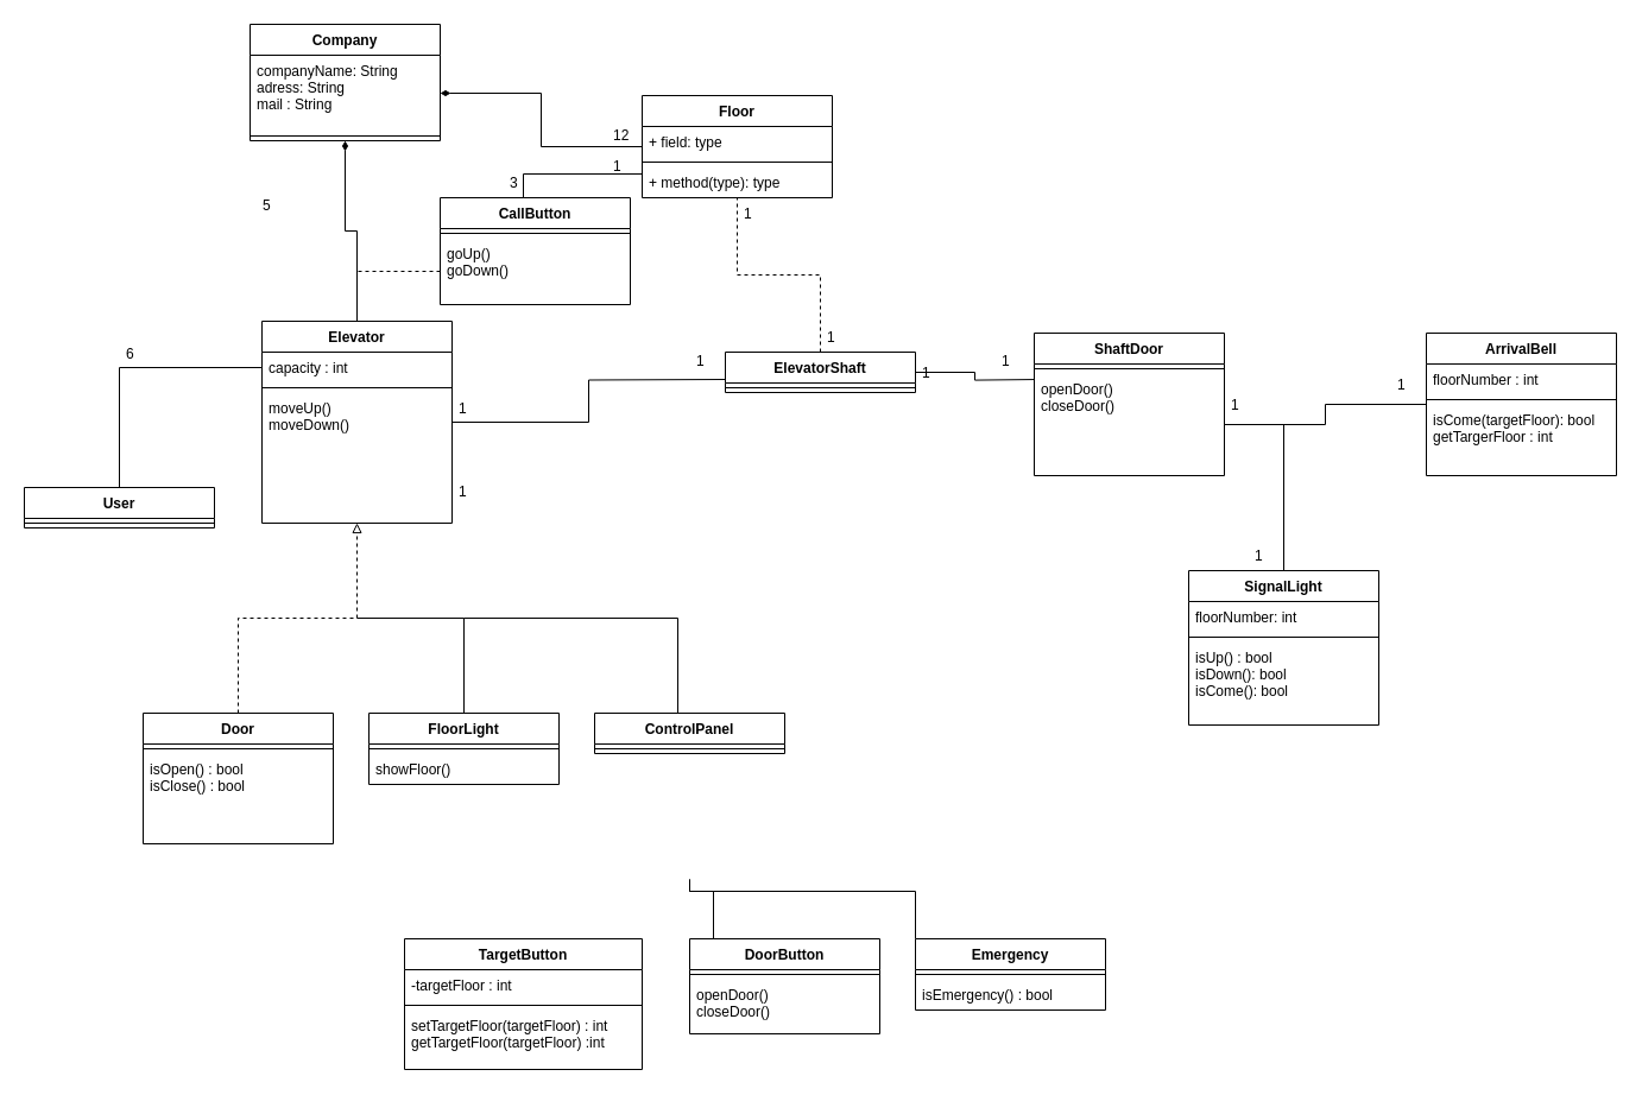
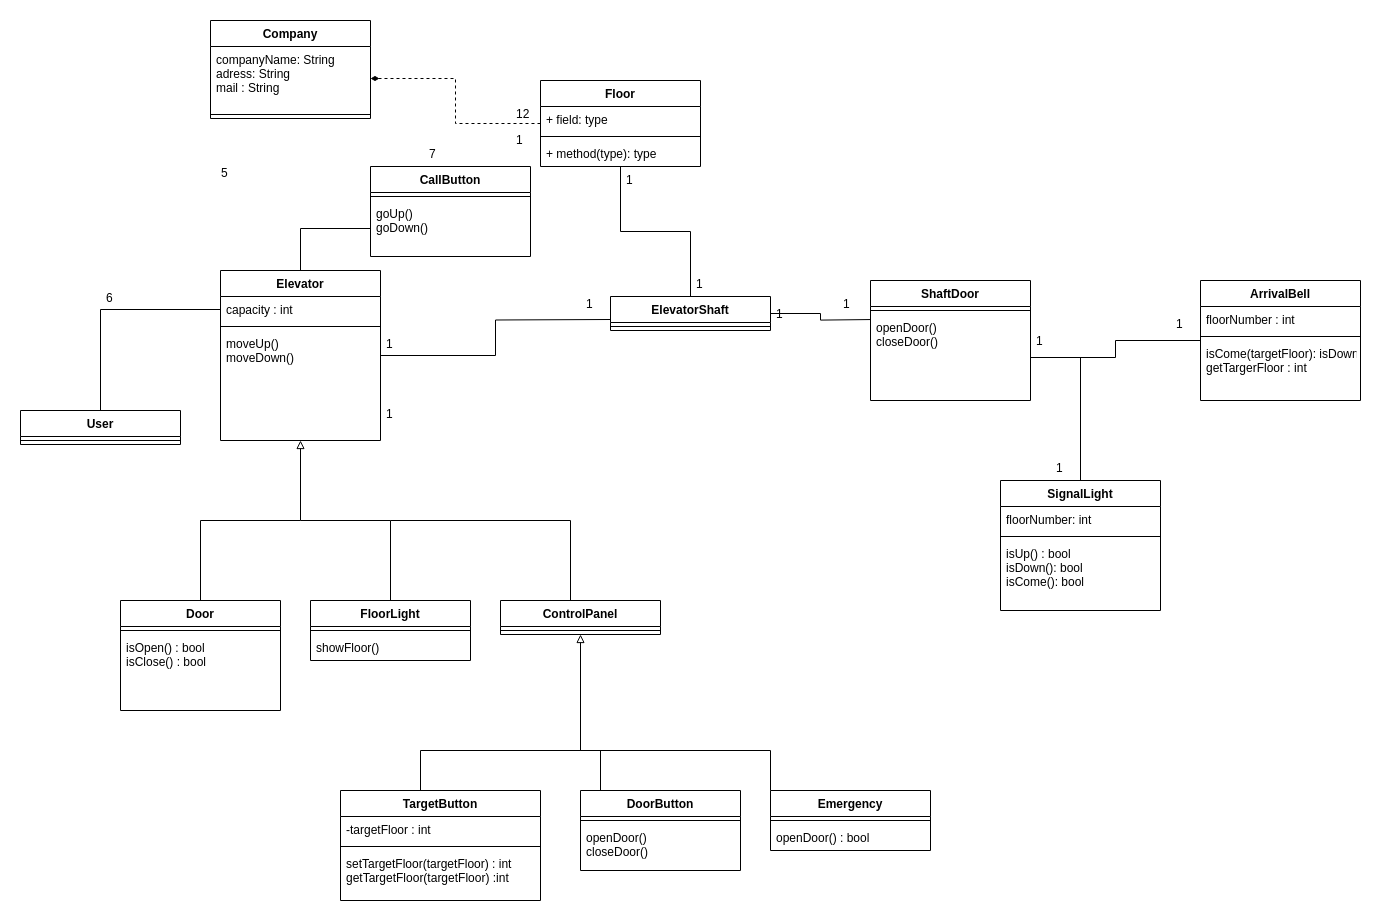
- <mxCell id="10" style="edgeStyle=orthogonalEdgeStyle;rounded=0;orthogonalLoop=1;jettySize=auto;html=1;entryX=0;entryY=0.5;entryDx=0;entryDy=0;endArrow=none;endFill=0;startArrow=diamondThin;startFill=1;" edge="1" parent="1" source="4" target="6"><mxGeometry relative="1" as="geometry" /></mxCell>
+ <mxCell id="10" style="edgeStyle=orthogonalEdgeStyle;rounded=0;orthogonalLoop=1;jettySize=auto;html=1;entryX=0;entryY=0.5;entryDx=0;entryDy=0;endArrow=none;endFill=0;startArrow=diamondThin;startFill=1;dashed=1;" edge="1" parent="1" source="4" target="6"><mxGeometry relative="1" as="geometry" /></mxCell>
- <mxCell id="50" style="edgeStyle=orthogonalEdgeStyle;rounded=0;orthogonalLoop=1;jettySize=auto;html=1;startArrow=none;startFill=0;endArrow=none;endFill=0;" edge="1" parent="1" source="51" target="6"><mxGeometry relative="1" as="geometry"><Array as="points"><mxPoint x="440" y="146" /></Array></mxGeometry></mxCell>
- <mxCell id="54" value="3" style="text;strokeColor=none;fillColor=none;align=left;verticalAlign=top;spacingLeft=4;spacingRight=4;overflow=hidden;rotatable=0;points=[[0,0.5],[1,0.5]];portConstraint=eastwest;" vertex="1" parent="1"><mxGeometry x="423" y="140" width="100" height="26" as="geometry" /></mxCell>
+ <mxCell id="54" value="7" style="text;strokeColor=none;fillColor=none;align=left;verticalAlign=top;spacingLeft=4;spacingRight=4;overflow=hidden;rotatable=0;points=[[0,0.5],[1,0.5]];portConstraint=eastwest;" vertex="1" parent="1"><mxGeometry x="423" y="140" width="100" height="26" as="geometry" /></mxCell>
- <mxCell id="2" style="edgeStyle=orthogonalEdgeStyle;rounded=0;orthogonalLoop=1;jettySize=auto;html=1;entryX=0.5;entryY=0;entryDx=0;entryDy=0;startArrow=diamondThin;startFill=1;endArrow=none;endFill=0;" edge="1" parent="1" source="3" target="13"><mxGeometry relative="1" as="geometry" /></mxCell>
- <mxCell id="56" style="edgeStyle=orthogonalEdgeStyle;rounded=0;orthogonalLoop=1;jettySize=auto;html=1;startArrow=none;startFill=0;endArrow=none;endFill=0;dashed=1;" edge="1" parent="1" source="53" target="13"><mxGeometry relative="1" as="geometry" /></mxCell>
+ <mxCell id="56" style="edgeStyle=orthogonalEdgeStyle;rounded=0;orthogonalLoop=1;jettySize=auto;html=1;startArrow=none;startFill=0;endArrow=none;endFill=0;" edge="1" parent="1" source="53" target="13"><mxGeometry relative="1" as="geometry" /></mxCell>
- <mxCell id="46" style="edgeStyle=orthogonalEdgeStyle;rounded=0;orthogonalLoop=1;jettySize=auto;html=1;startArrow=none;startFill=0;endArrow=none;endFill=0;dashed=1;" edge="1" parent="1" source="48" target="6"><mxGeometry relative="1" as="geometry" /></mxCell>
+ <mxCell id="46" style="edgeStyle=orthogonalEdgeStyle;rounded=0;orthogonalLoop=1;jettySize=auto;html=1;startArrow=none;startFill=0;endArrow=none;endFill=0;" edge="1" parent="1" source="48" target="6"><mxGeometry relative="1" as="geometry" /></mxCell>
- <mxCell id="74" value="isCome(targetFloor): bool&#10;getTargerFloor : int" style="text;strokeColor=none;fillColor=none;align=left;verticalAlign=top;spacingLeft=4;spacingRight=4;overflow=hidden;rotatable=0;points=[[0,0.5],[1,0.5]];portConstraint=eastwest;" vertex="1" parent="71"><mxGeometry y="60" width="160" height="60" as="geometry" /></mxCell>
+ <mxCell id="74" value="isCome(targetFloor): isDown&#10;getTargerFloor : int" style="text;strokeColor=none;fillColor=none;align=left;verticalAlign=top;spacingLeft=4;spacingRight=4;overflow=hidden;rotatable=0;points=[[0,0.5],[1,0.5]];portConstraint=eastwest;" vertex="1" parent="71"><mxGeometry y="60" width="160" height="60" as="geometry" /></mxCell>
- <mxCell id="22" style="edgeStyle=orthogonalEdgeStyle;rounded=0;orthogonalLoop=1;jettySize=auto;html=1;startArrow=none;startFill=0;endArrow=block;endFill=0;dashed=1;" edge="1" parent="1" source="23" target="13"><mxGeometry relative="1" as="geometry" /></mxCell>
+ <mxCell id="22" style="edgeStyle=orthogonalEdgeStyle;rounded=0;orthogonalLoop=1;jettySize=auto;html=1;startArrow=none;startFill=0;endArrow=block;endFill=0;" edge="1" parent="1" source="23" target="13"><mxGeometry relative="1" as="geometry" /></mxCell>
+ <mxCell id="33" style="edgeStyle=orthogonalEdgeStyle;rounded=0;orthogonalLoop=1;jettySize=auto;html=1;startArrow=none;startFill=0;endArrow=block;endFill=0;" edge="1" parent="1" source="34" target="31"><mxGeometry relative="1" as="geometry"><Array as="points"><mxPoint x="420" y="750" /><mxPoint x="580" y="750" /></Array></mxGeometry></mxCell>
- <mxCell id="41" value="isEmergency() : bool" style="text;strokeColor=none;fillColor=none;align=left;verticalAlign=top;spacingLeft=4;spacingRight=4;overflow=hidden;rotatable=0;points=[[0,0.5],[1,0.5]];portConstraint=eastwest;" vertex="1" parent="39"><mxGeometry y="34" width="160" height="26" as="geometry" /></mxCell>
+ <mxCell id="41" value="openDoor() : bool" style="text;strokeColor=none;fillColor=none;align=left;verticalAlign=top;spacingLeft=4;spacingRight=4;overflow=hidden;rotatable=0;points=[[0,0.5],[1,0.5]];portConstraint=eastwest;" vertex="1" parent="39"><mxGeometry y="34" width="160" height="26" as="geometry" /></mxCell>
